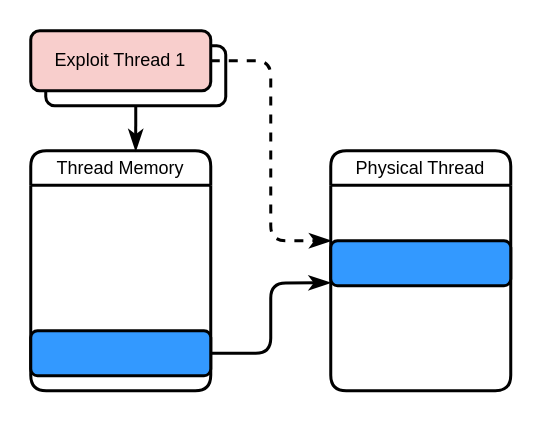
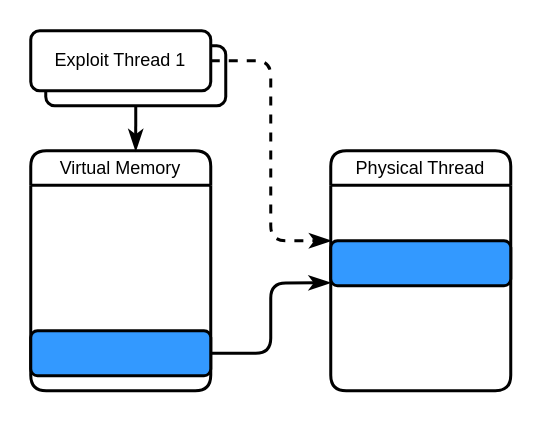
- <mxCell id="9" value="&lt;font&gt;Exploit Thread 1&lt;/font&gt;" style="rounded=1;whiteSpace=wrap;html=1;labelBackgroundColor=none;fontFamily=Helvetica;strokeWidth=2;fontStyle=0;fillColor=#f8cecc;" parent="1" vertex="1"><mxGeometry width="120" height="40" as="geometry" x="20" y="20" /></mxCell>
+ <mxCell id="9" value="&lt;font&gt;Exploit Thread 1&lt;/font&gt;" style="rounded=1;whiteSpace=wrap;html=1;labelBackgroundColor=none;fontFamily=Helvetica;strokeWidth=2;fontStyle=0;" parent="1" vertex="1"><mxGeometry width="120" height="40" as="geometry" x="20" y="20" /></mxCell>
- <mxCell id="3" value="&lt;div&gt;&lt;font&gt;Thread Memory&lt;/font&gt;&lt;/div&gt;" style="swimlane;whiteSpace=wrap;html=1;swimlaneLine=1;fontStyle=0;labelBackgroundColor=none;rounded=1;strokeWidth=2;fontFamily=Helvetica;swimlaneFillColor=default;startSize=23;" parent="1" vertex="1"><mxGeometry y="100" width="120" height="160" as="geometry" x="20"><mxRectangle x="30" y="180" width="120" height="30" as="alternateBounds" /></mxGeometry></mxCell>
+ <mxCell id="3" value="&lt;div&gt;&lt;font&gt;Virtual Memory&lt;/font&gt;&lt;/div&gt;" style="swimlane;whiteSpace=wrap;html=1;swimlaneLine=1;fontStyle=0;labelBackgroundColor=none;rounded=1;strokeWidth=2;fontFamily=Helvetica;swimlaneFillColor=default;startSize=23;" parent="1" vertex="1"><mxGeometry y="100" width="120" height="160" as="geometry" x="20"><mxRectangle x="30" y="180" width="120" height="30" as="alternateBounds" /></mxGeometry></mxCell>
